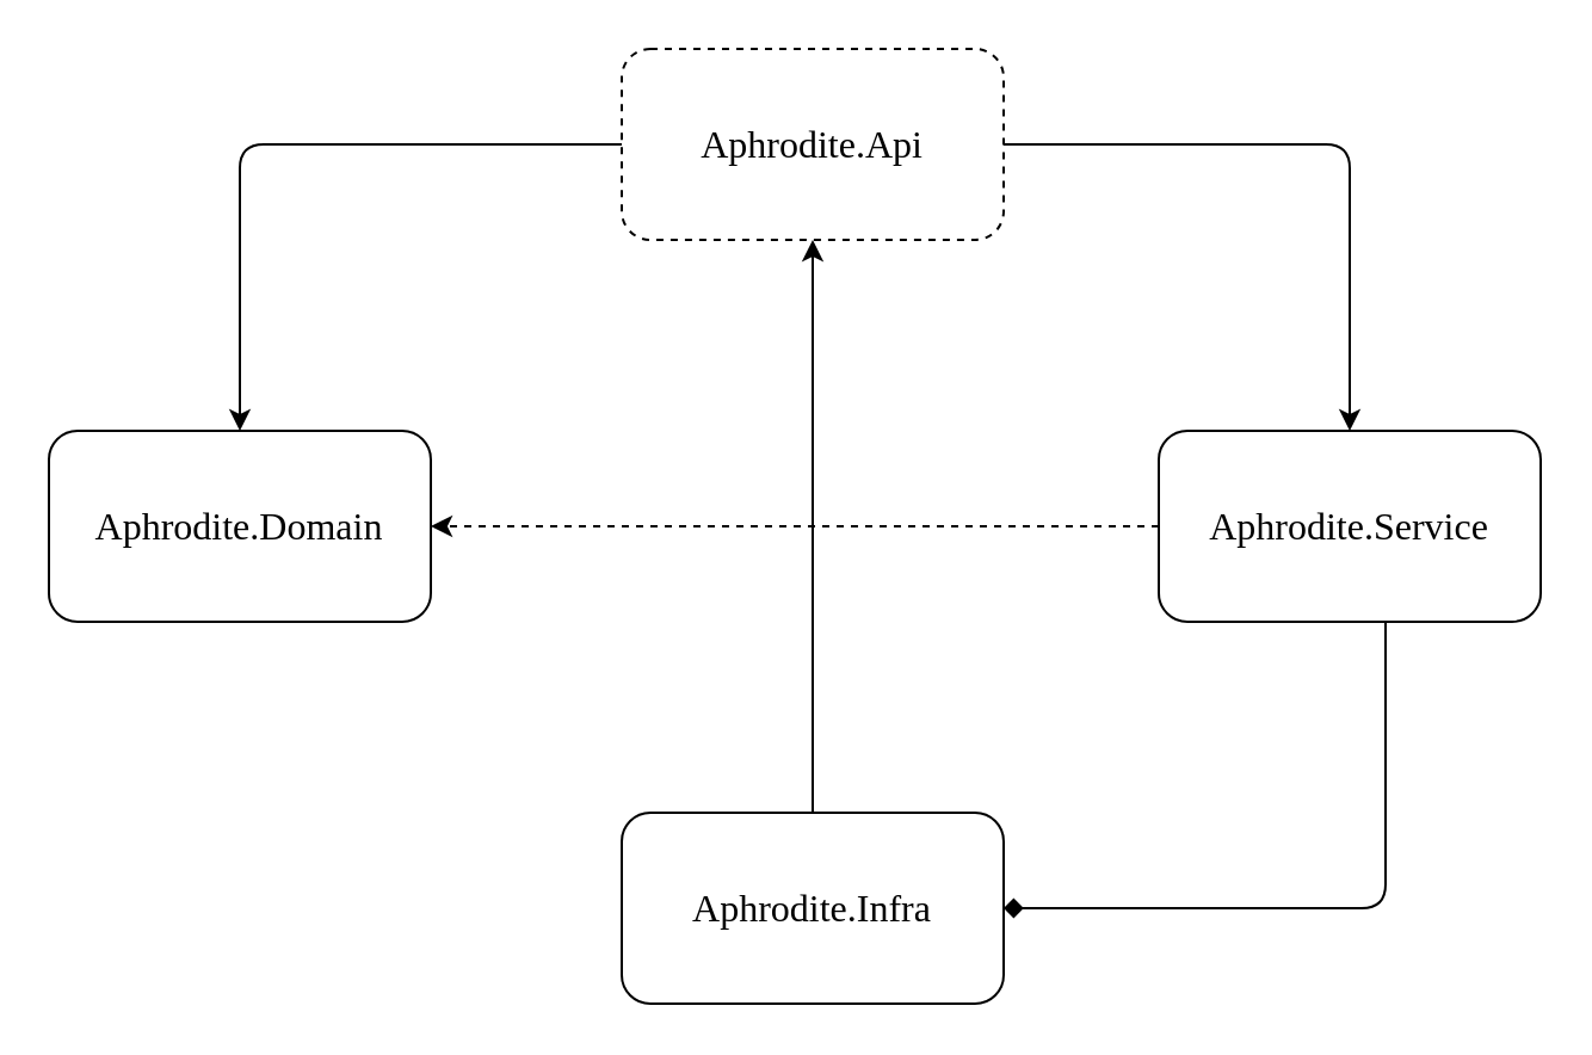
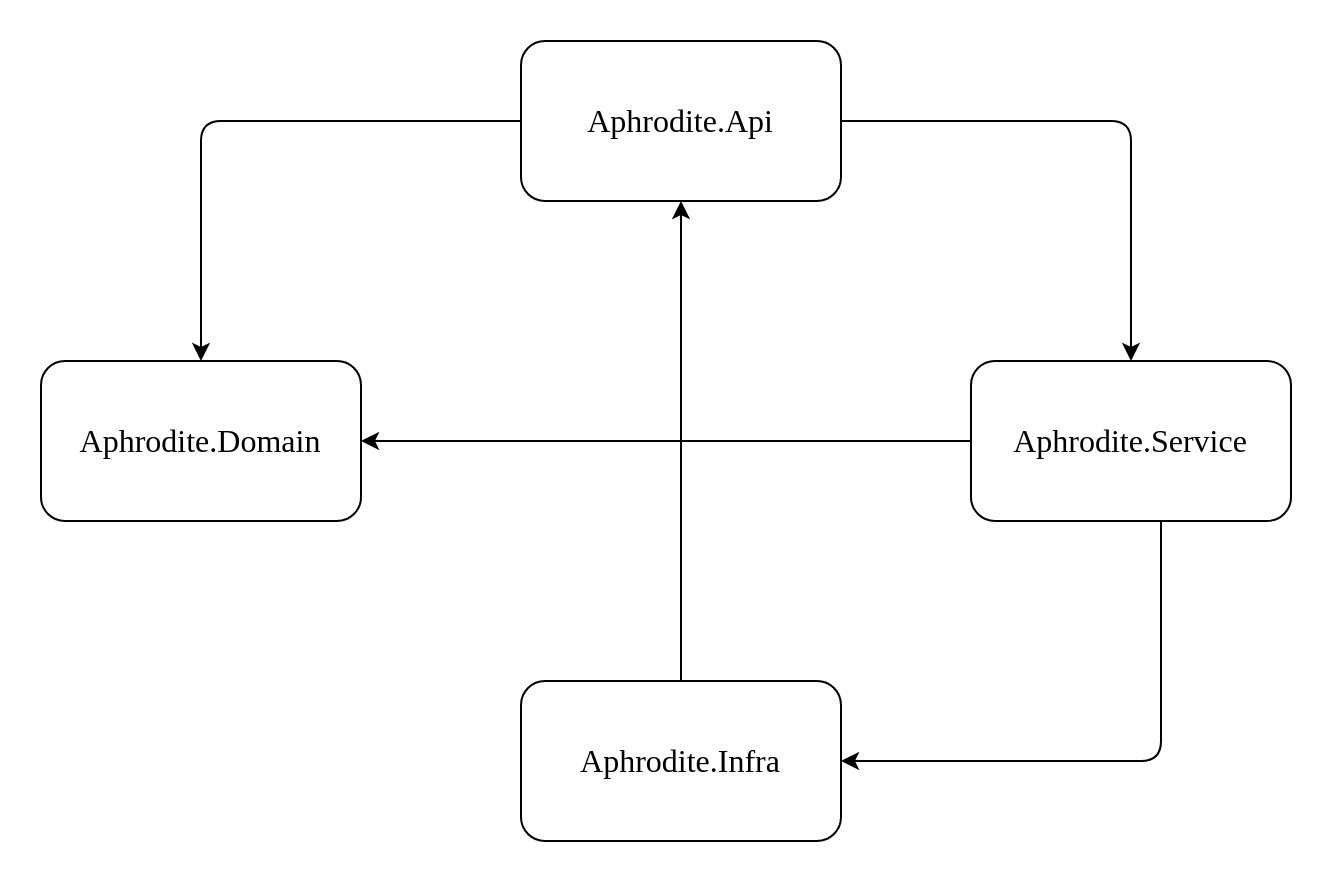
- <mxCell id="10" value="&lt;font style=&quot;font-size: 16px;&quot; data-font-src=&quot;https://fonts.googleapis.com/css?family=Ubuntu&quot; face=&quot;Ubuntu&quot;&gt;Aphrodite.Api&lt;/font&gt;" style="rounded=1;whiteSpace=wrap;html=1;dashed=1;" parent="1" vertex="1"><mxGeometry x="260" y="20" width="160" height="80" as="geometry" /></mxCell>
+ <mxCell id="10" value="&lt;font style=&quot;font-size: 16px;&quot; data-font-src=&quot;https://fonts.googleapis.com/css?family=Ubuntu&quot; face=&quot;Ubuntu&quot;&gt;Aphrodite.Api&lt;/font&gt;" style="rounded=1;whiteSpace=wrap;html=1;" parent="1" vertex="1"><mxGeometry x="260" y="20" width="160" height="80" as="geometry" /></mxCell>
- <mxCell id="4" style="edgeStyle=orthogonalEdgeStyle;rounded=0;orthogonalLoop=1;jettySize=auto;html=1;entryX=1;entryY=0.5;entryDx=0;entryDy=0;dashed=1;" parent="1" source="5" target="2" edge="1"><mxGeometry relative="1" as="geometry" /></mxCell>
+ <mxCell id="4" style="edgeStyle=orthogonalEdgeStyle;rounded=0;orthogonalLoop=1;jettySize=auto;html=1;entryX=1;entryY=0.5;entryDx=0;entryDy=0;" parent="1" source="5" target="2" edge="1"><mxGeometry relative="1" as="geometry" /></mxCell>
- <mxCell id="3" style="edgeStyle=orthogonalEdgeStyle;rounded=1;orthogonalLoop=1;jettySize=auto;html=1;entryX=1;entryY=0.5;entryDx=0;entryDy=0;curved=0;endArrow=diamond;" parent="1" source="5" target="7" edge="1"><mxGeometry relative="1" as="geometry"><Array as="points"><mxPoint x="580" y="380" /></Array></mxGeometry></mxCell>
+ <mxCell id="3" style="edgeStyle=orthogonalEdgeStyle;rounded=1;orthogonalLoop=1;jettySize=auto;html=1;entryX=1;entryY=0.5;entryDx=0;entryDy=0;curved=0;" parent="1" source="5" target="7" edge="1"><mxGeometry relative="1" as="geometry"><Array as="points"><mxPoint x="580" y="380" /></Array></mxGeometry></mxCell>
